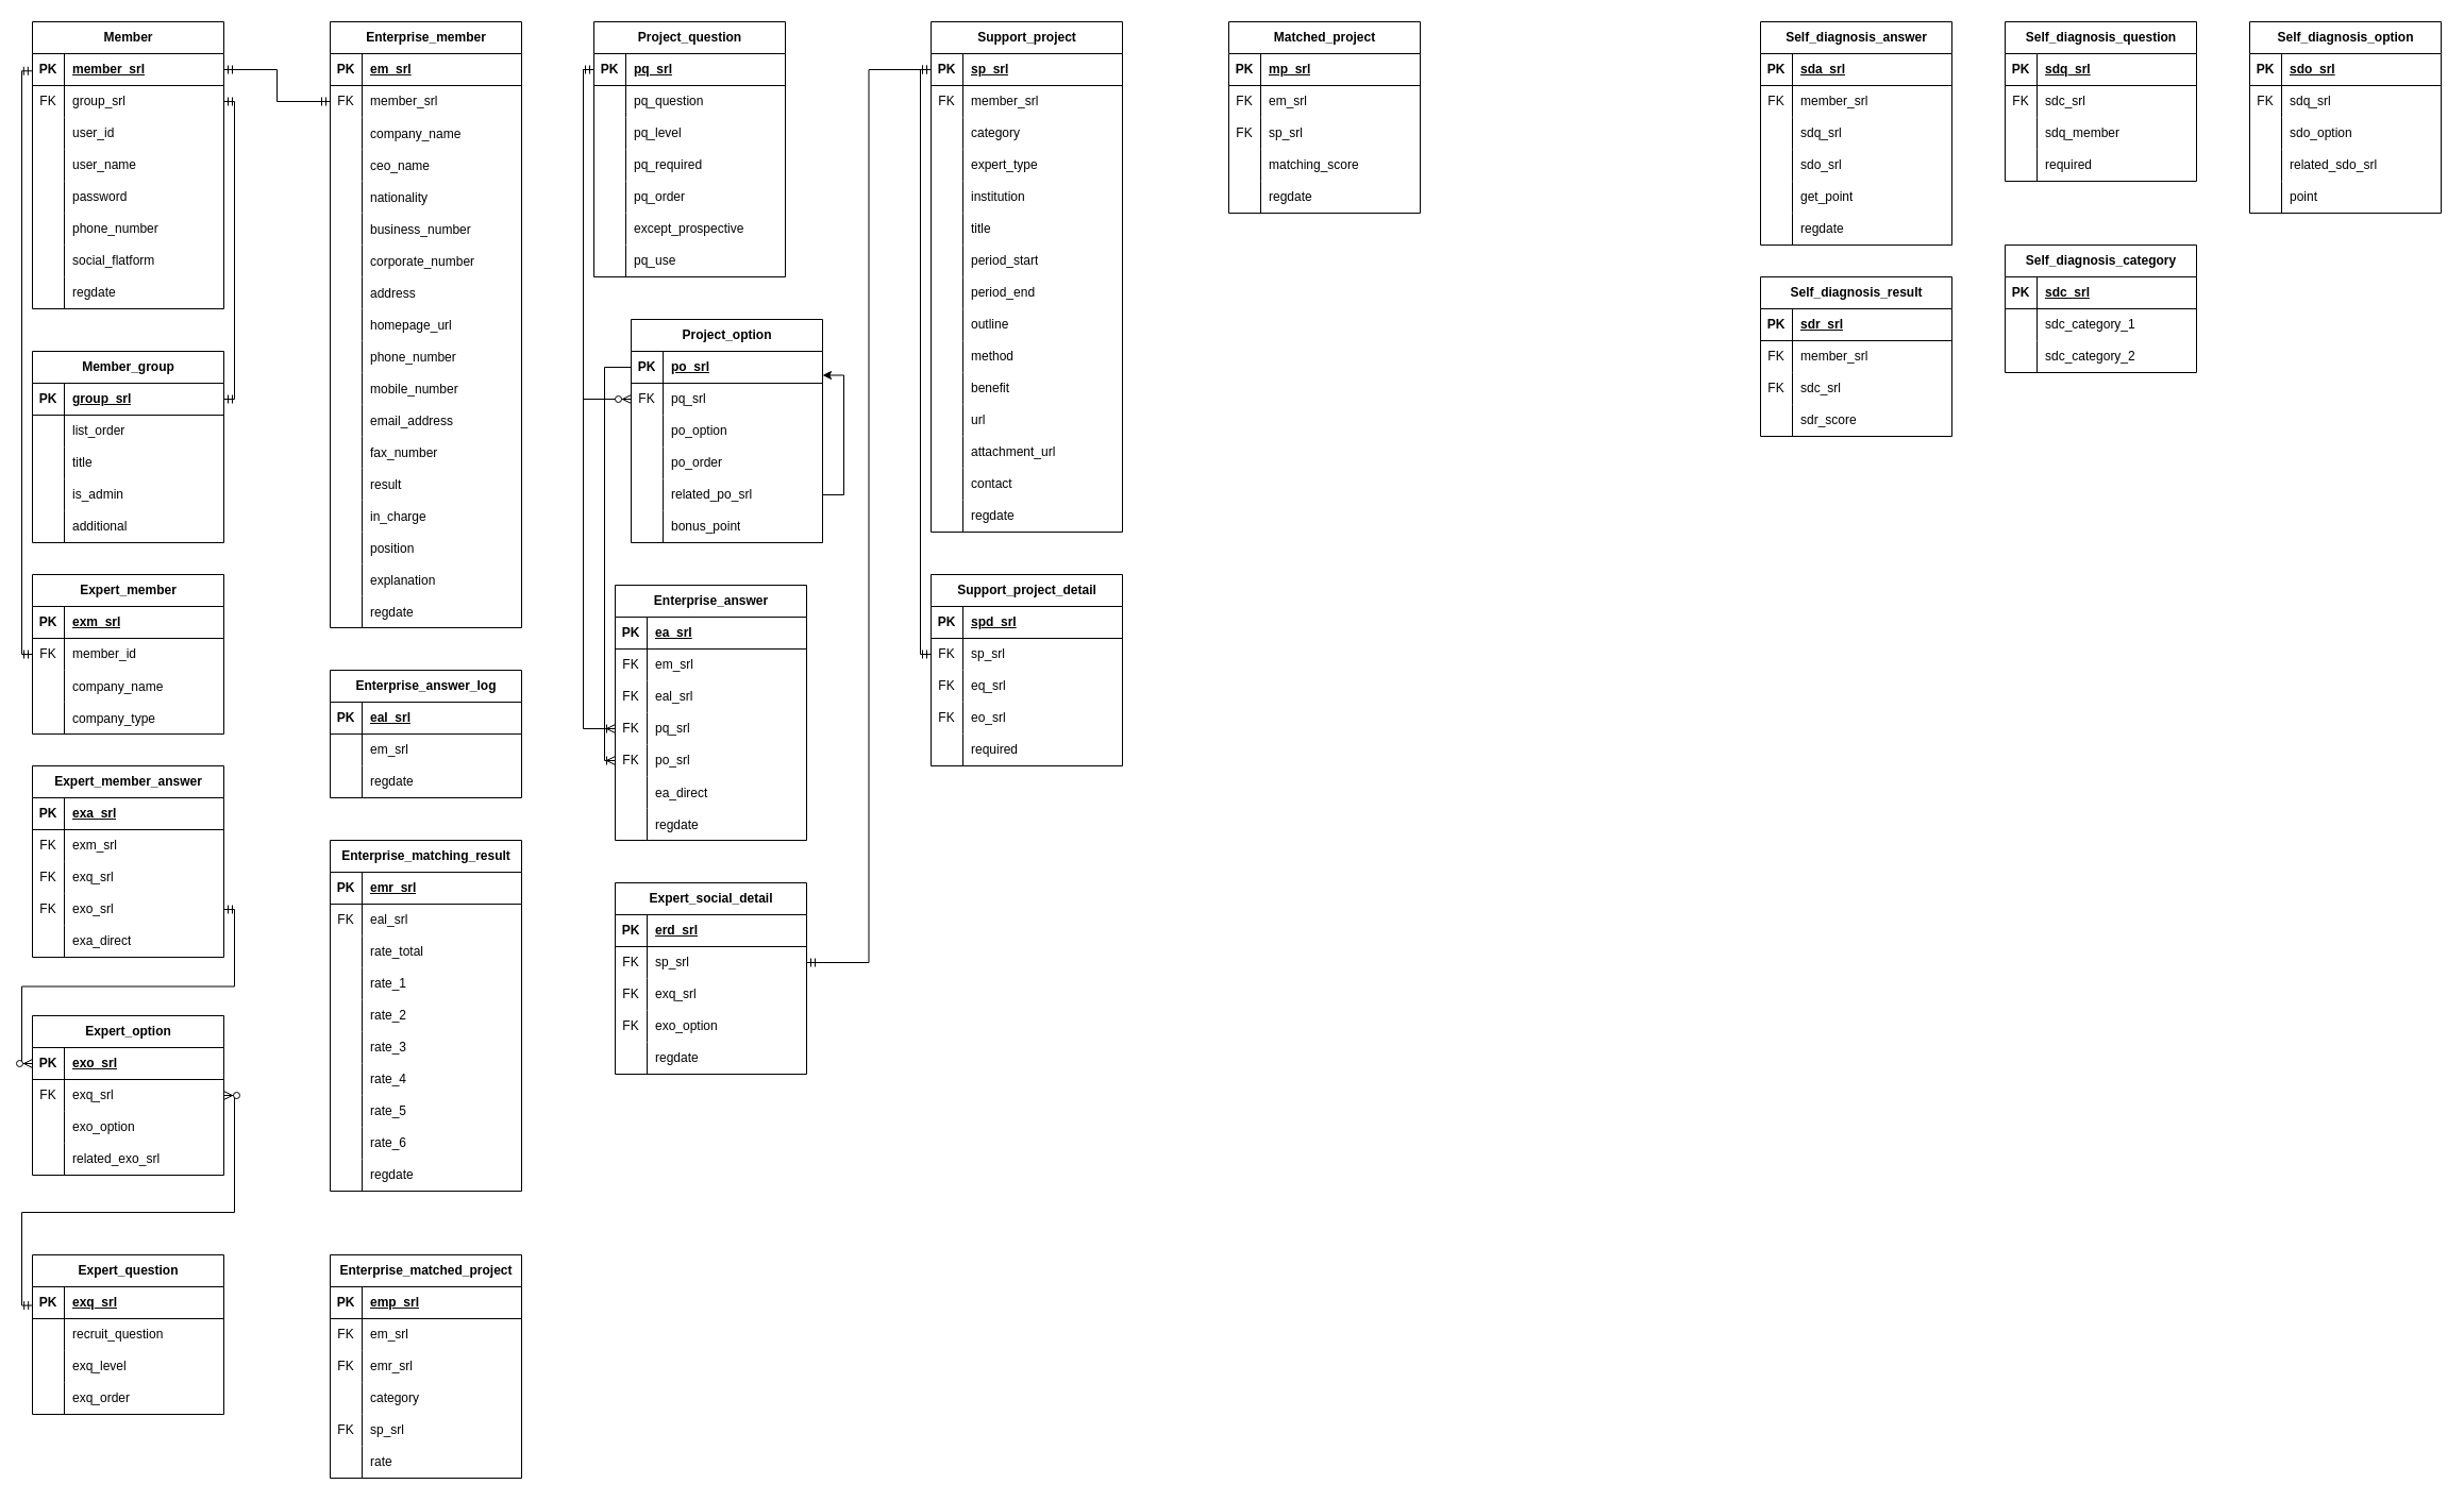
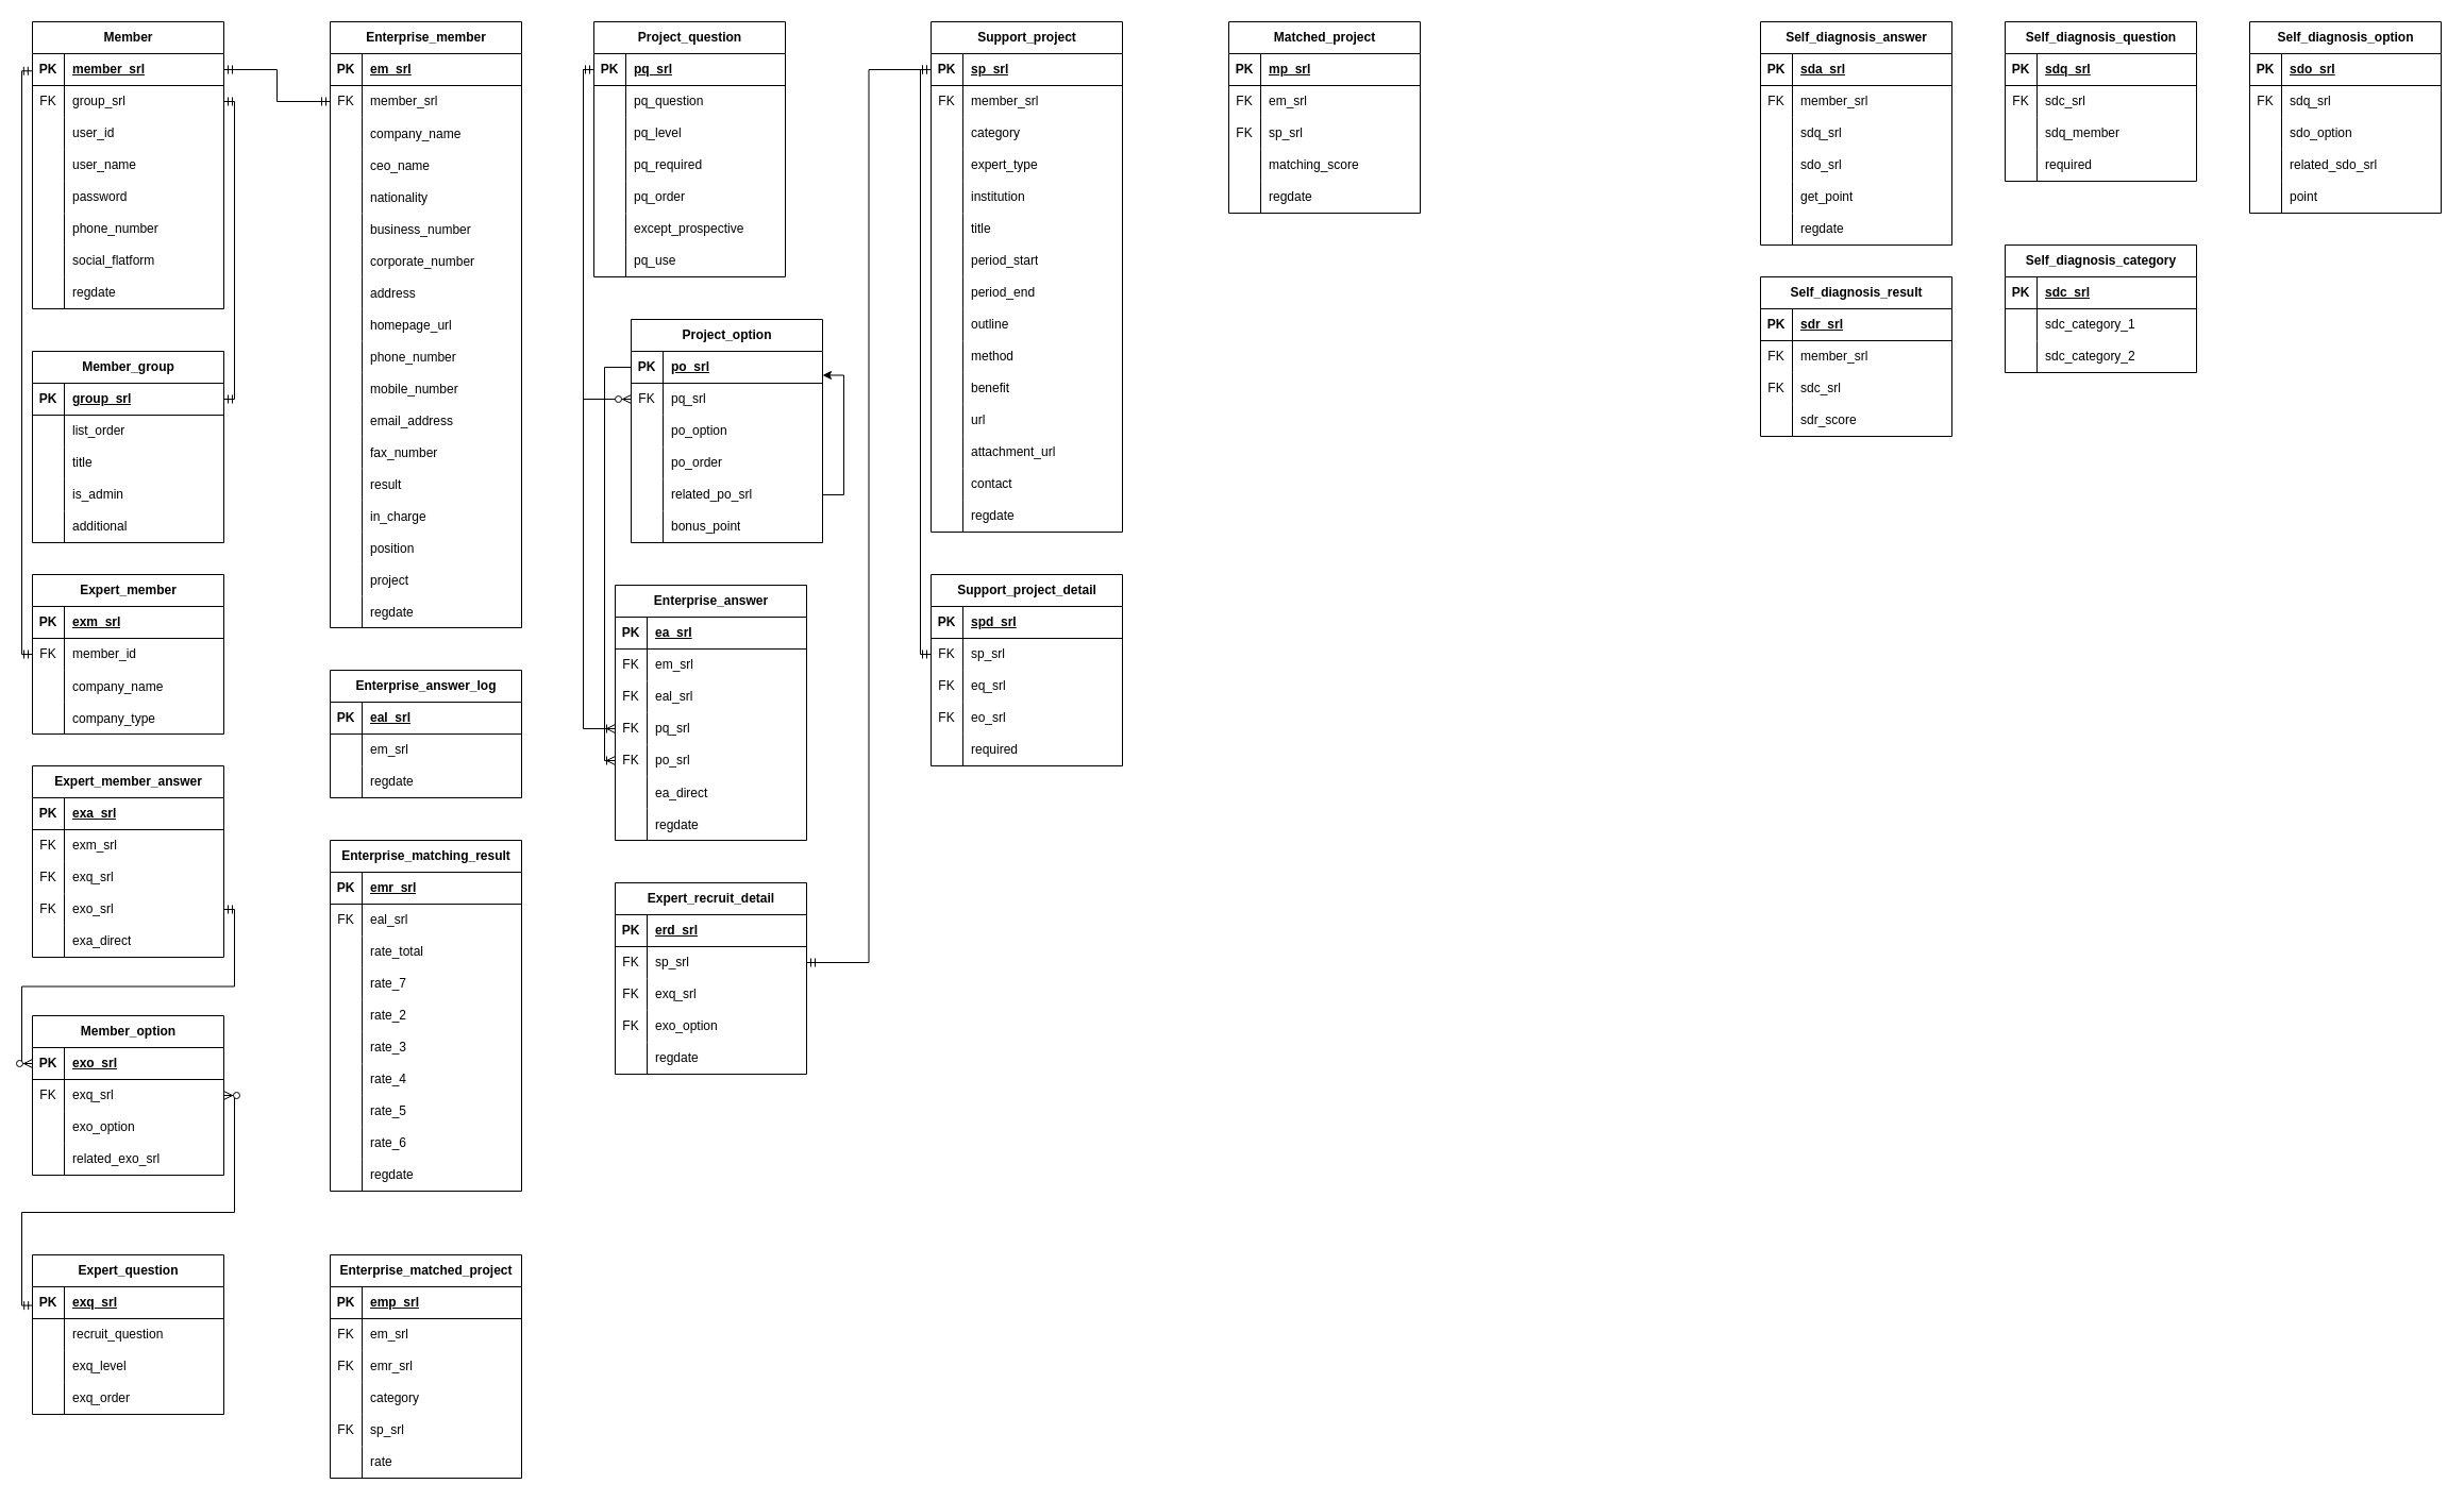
- <mxCell id="136" value="explanation" style="shape=partialRectangle;connectable=0;fillColor=none;top=0;left=0;bottom=0;right=0;align=left;spacingLeft=6;overflow=hidden;" parent="134" vertex="1"><mxGeometry x="30" width="150" height="30" as="geometry"><mxRectangle width="150" height="30" as="alternateBounds" /></mxGeometry></mxCell>
+ <mxCell id="136" value="project" style="shape=partialRectangle;connectable=0;fillColor=none;top=0;left=0;bottom=0;right=0;align=left;spacingLeft=6;overflow=hidden;" parent="134" vertex="1"><mxGeometry x="30" width="150" height="30" as="geometry"><mxRectangle width="150" height="30" as="alternateBounds" /></mxGeometry></mxCell>
- <mxCell id="269" value="Expert_social_detail" style="shape=table;startSize=30;container=1;collapsible=1;childLayout=tableLayout;fixedRows=1;rowLines=0;fontStyle=1;align=center;resizeLast=1;html=1;" parent="1" vertex="1"><mxGeometry x="578" y="830" width="180" height="180" as="geometry" /></mxCell>
+ <mxCell id="269" value="Expert_recruit_detail" style="shape=table;startSize=30;container=1;collapsible=1;childLayout=tableLayout;fixedRows=1;rowLines=0;fontStyle=1;align=center;resizeLast=1;html=1;" parent="1" vertex="1"><mxGeometry x="578" y="830" width="180" height="180" as="geometry" /></mxCell>
- <mxCell id="414" value="rate_1" style="shape=partialRectangle;connectable=0;fillColor=none;top=0;left=0;bottom=0;right=0;align=left;spacingLeft=6;overflow=hidden;whiteSpace=wrap;html=1;" parent="412" vertex="1"><mxGeometry x="30" width="150" height="30" as="geometry"><mxRectangle width="150" height="30" as="alternateBounds" /></mxGeometry></mxCell>
+ <mxCell id="414" value="rate_7" style="shape=partialRectangle;connectable=0;fillColor=none;top=0;left=0;bottom=0;right=0;align=left;spacingLeft=6;overflow=hidden;whiteSpace=wrap;html=1;" parent="412" vertex="1"><mxGeometry x="30" width="150" height="30" as="geometry"><mxRectangle width="150" height="30" as="alternateBounds" /></mxGeometry></mxCell>
- <mxCell id="175" value="Expert_option" style="shape=table;startSize=30;container=1;collapsible=1;childLayout=tableLayout;fixedRows=1;rowLines=0;fontStyle=1;align=center;resizeLast=1;html=1;" parent="1" vertex="1"><mxGeometry x="30" y="955" width="180" height="150" as="geometry" /></mxCell>
+ <mxCell id="175" value="Member_option" style="shape=table;startSize=30;container=1;collapsible=1;childLayout=tableLayout;fixedRows=1;rowLines=0;fontStyle=1;align=center;resizeLast=1;html=1;" parent="1" vertex="1"><mxGeometry x="30" y="955" width="180" height="150" as="geometry" /></mxCell>
